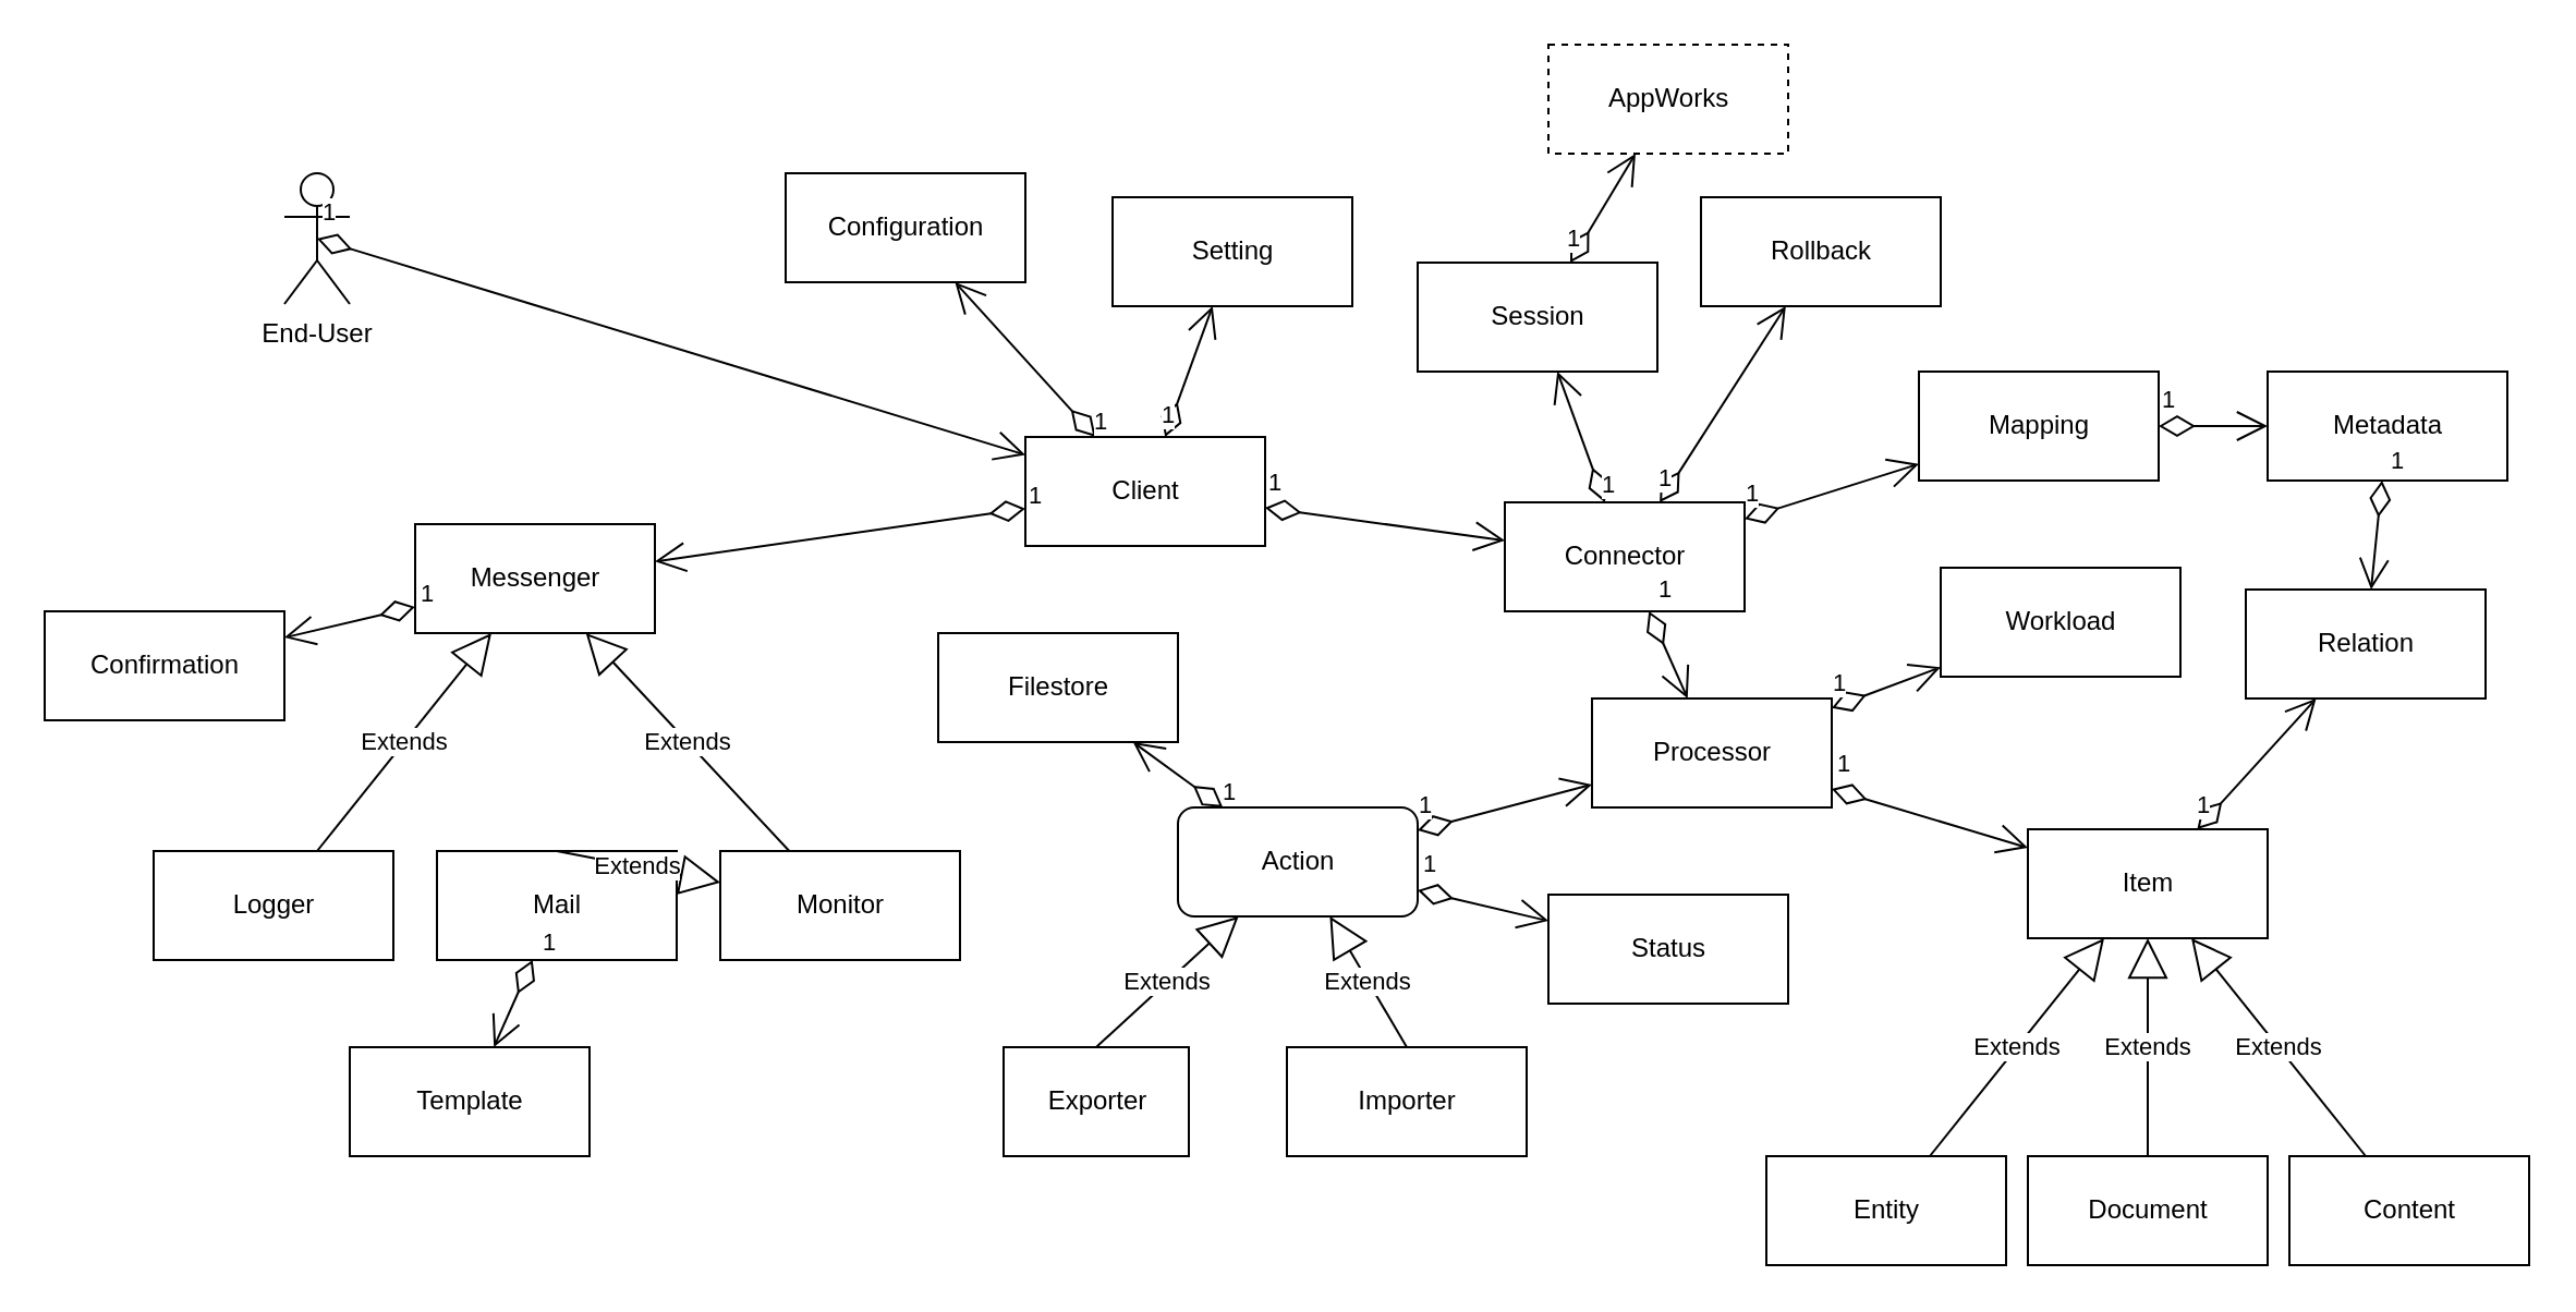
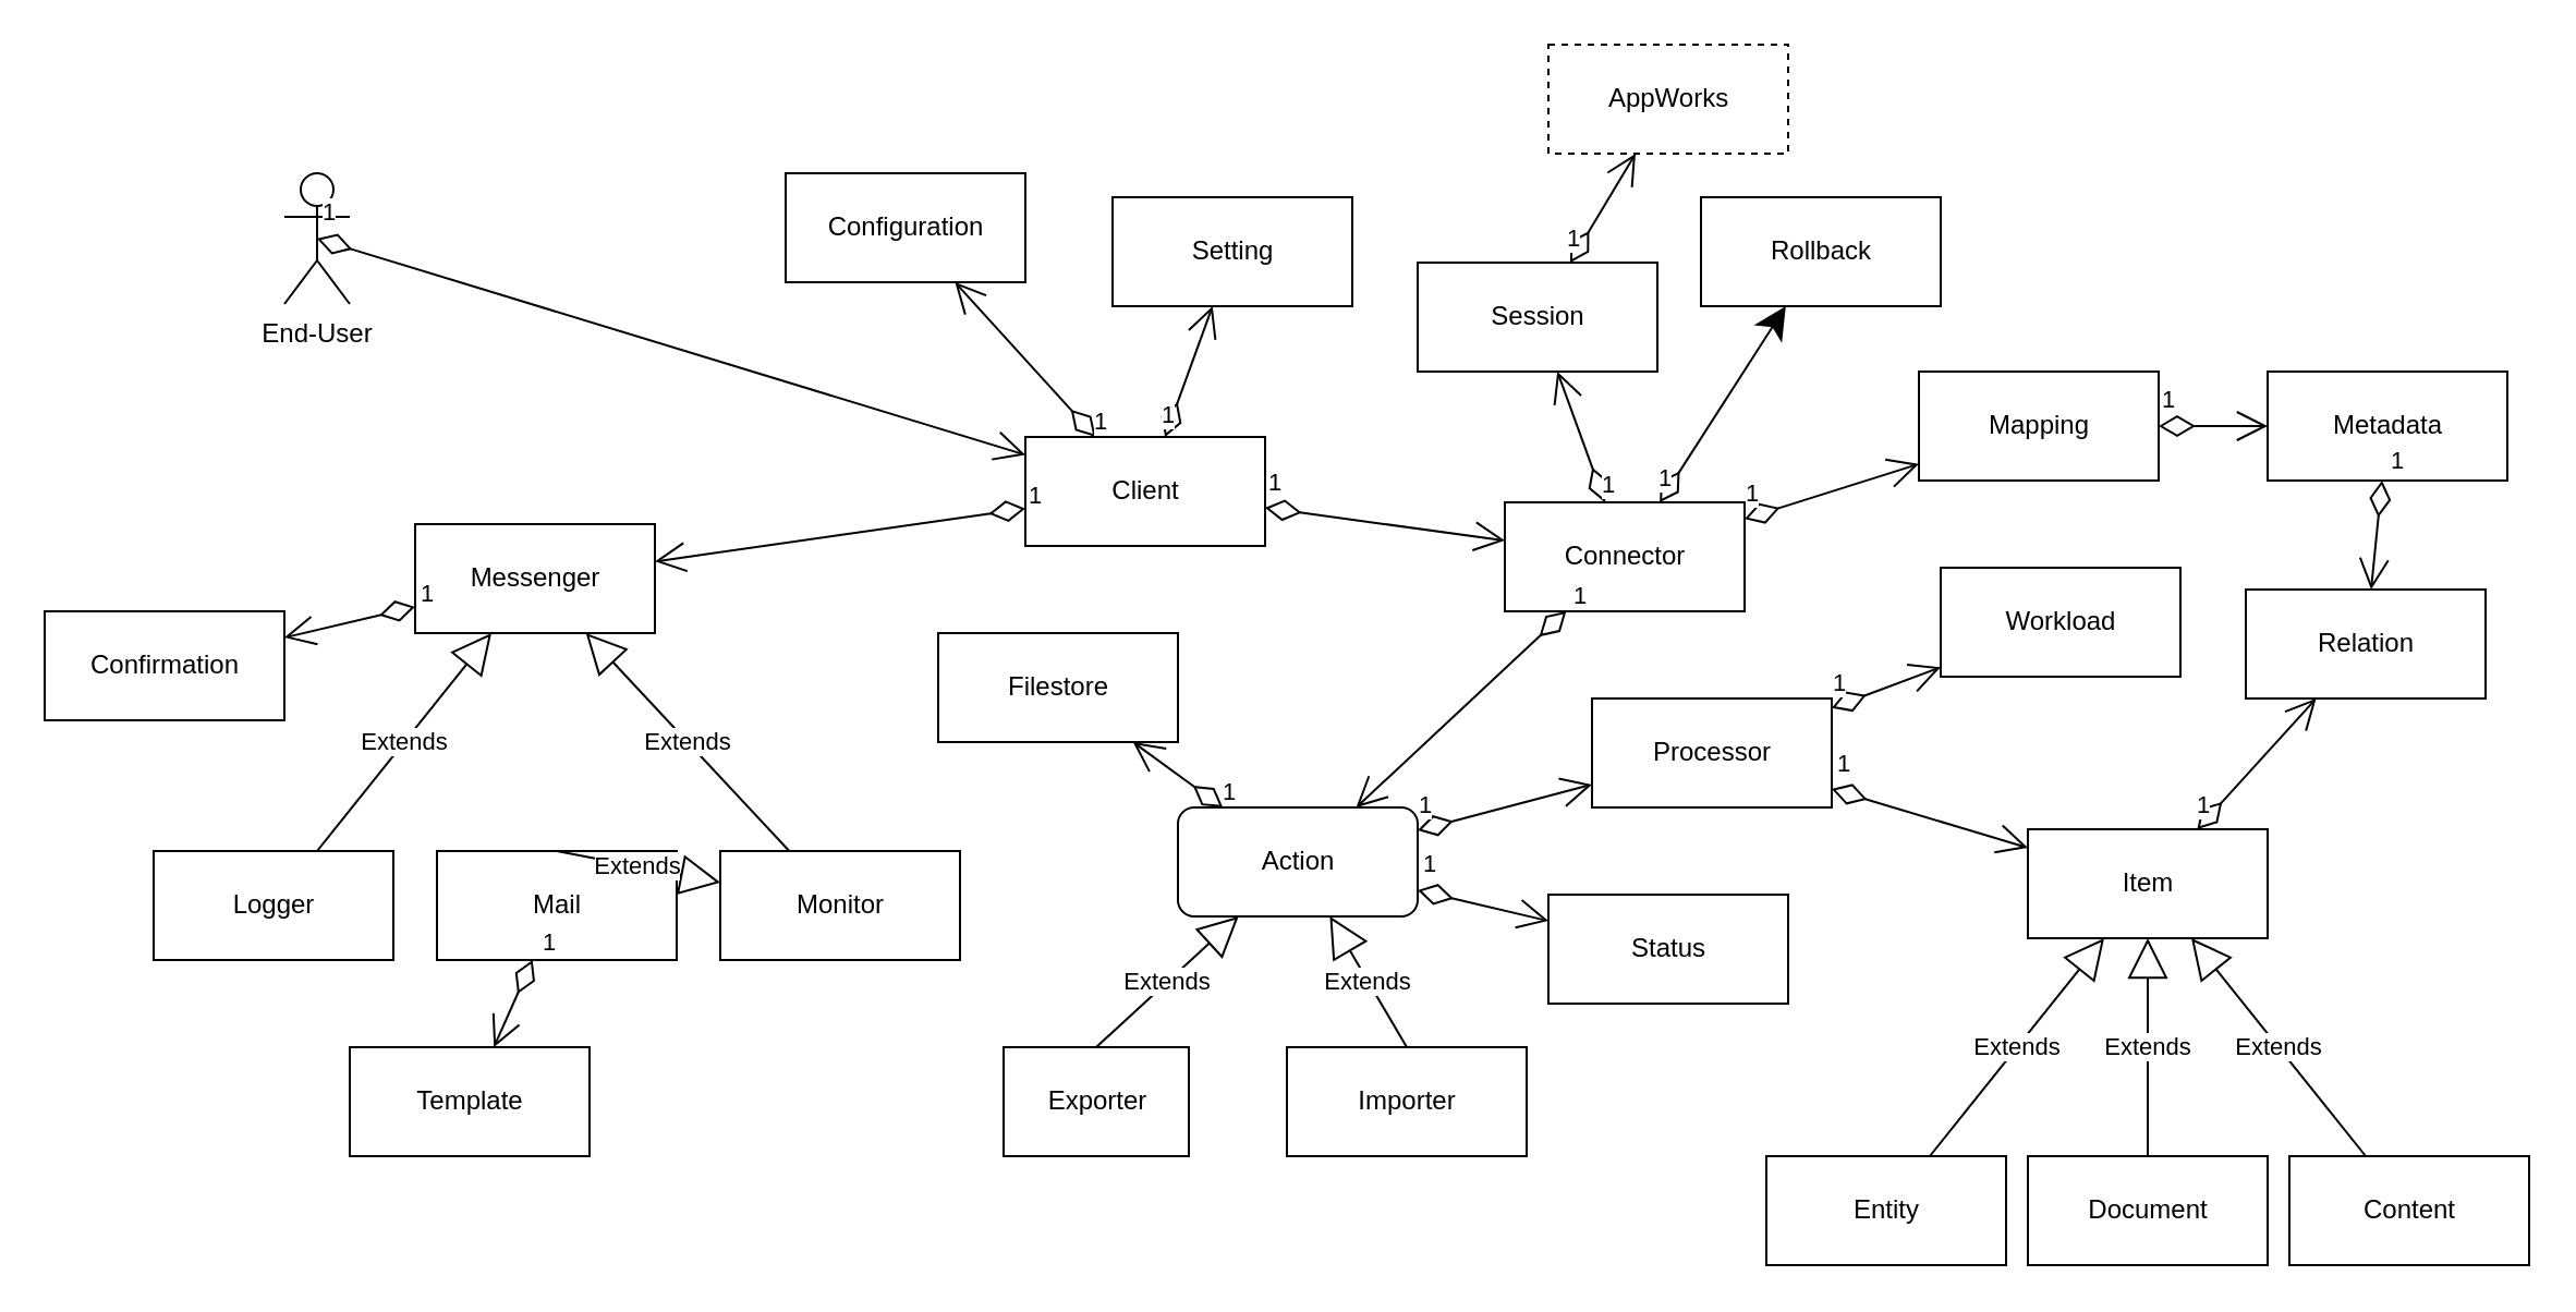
- <mxCell id="35" value="1" style="endArrow=open;html=1;endSize=12;startArrow=diamondThin;startSize=14;startFill=0;align=left;verticalAlign=bottom;strokeColor=#000000;" edge="1" parent="1" source="5" target="20"><mxGeometry x="-1" y="3" relative="1" as="geometry"><mxPoint x="890" y="-130" as="sourcePoint" /><mxPoint x="1050" y="-130" as="targetPoint" /></mxGeometry></mxCell>
+ <mxCell id="35" value="1" style="endArrow=classic;html=1;endSize=12;startArrow=diamondThin;startSize=14;startFill=0;align=left;verticalAlign=bottom;strokeColor=#000000;" edge="1" parent="1" source="5" target="20"><mxGeometry x="-1" y="3" relative="1" as="geometry"><mxPoint x="890" y="-130" as="sourcePoint" /><mxPoint x="1050" y="-130" as="targetPoint" /></mxGeometry></mxCell>
- <mxCell id="39" value="1" style="endArrow=open;html=1;endSize=12;startArrow=diamondThin;startSize=14;startFill=0;align=left;verticalAlign=bottom;strokeColor=#000000;" edge="1" parent="1" source="5" target="3"><mxGeometry x="-1" y="3" relative="1" as="geometry"><mxPoint x="908.462" y="160" as="sourcePoint" /><mxPoint x="791.538" y="240" as="targetPoint" /></mxGeometry></mxCell>
+ <mxCell id="39" value="1" style="endArrow=open;html=1;endSize=12;startArrow=diamondThin;startSize=14;startFill=0;align=left;verticalAlign=bottom;strokeColor=#000000;" edge="1" parent="1" source="5" target="38"><mxGeometry x="-1" y="3" relative="1" as="geometry"><mxPoint x="908.462" y="160" as="sourcePoint" /><mxPoint x="791.538" y="240" as="targetPoint" /></mxGeometry></mxCell>
